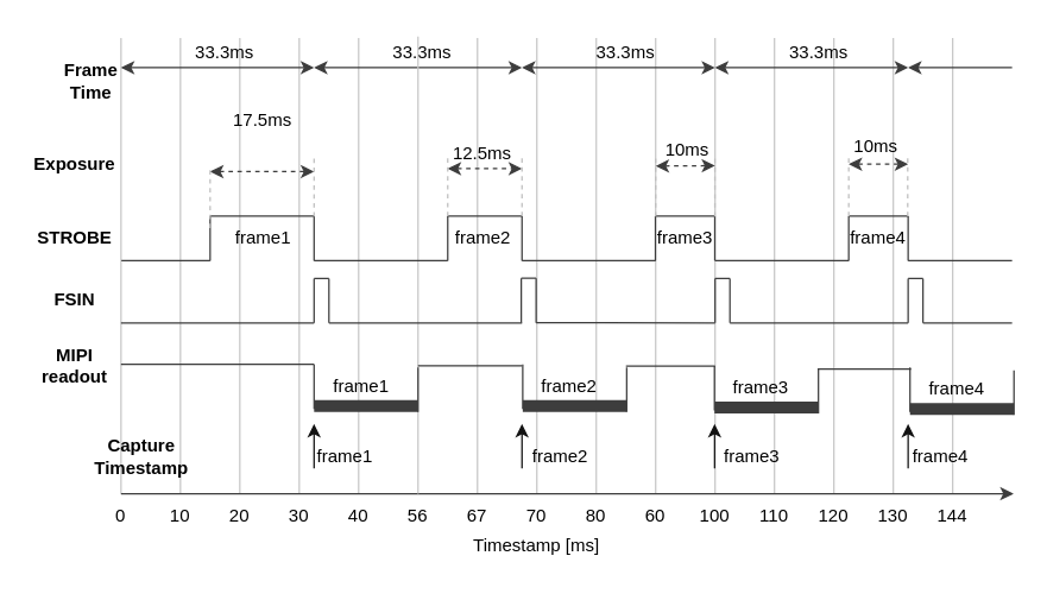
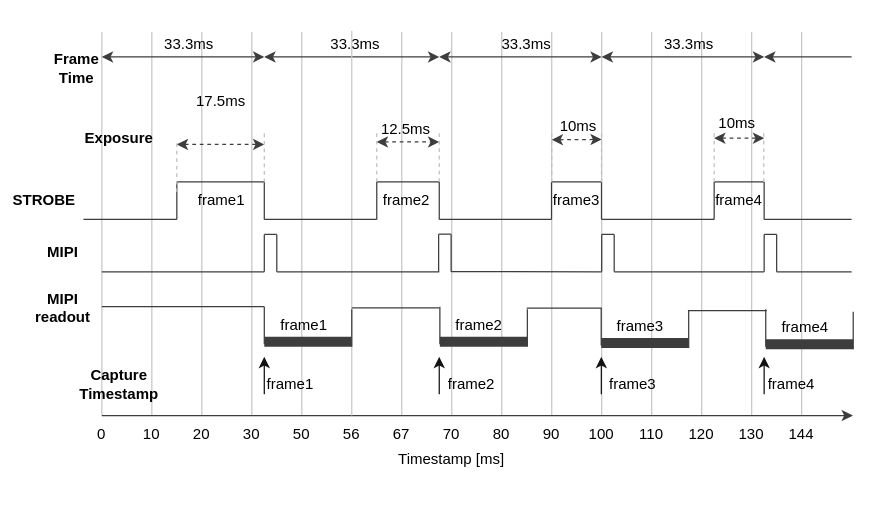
- <mxCell id="43" value="Exposure" style="text;html=1;strokeColor=none;fillColor=none;align=center;verticalAlign=middle;whiteSpace=wrap;rounded=0;fontStyle=1" parent="1" vertex="1"><mxGeometry x="20" y="95" width="60" height="30" as="geometry" /></mxCell>
+ <mxCell id="43" value="Exposure" style="text;html=1;strokeColor=none;fillColor=none;align=center;verticalAlign=middle;whiteSpace=wrap;rounded=0;fontStyle=1" parent="1" vertex="1"><mxGeometry x="65" y="95" width="60" height="30" as="geometry" /></mxCell>
- <mxCell id="45" value="STROBE" style="text;html=1;strokeColor=none;fillColor=none;align=center;verticalAlign=middle;whiteSpace=wrap;rounded=0;fontStyle=1" parent="1" vertex="1"><mxGeometry x="20" y="145" width="60" height="30" as="geometry" /></mxCell>
+ <mxCell id="45" value="STROBE" style="text;html=1;strokeColor=none;fillColor=none;align=center;verticalAlign=middle;whiteSpace=wrap;rounded=0;fontStyle=1" parent="1" vertex="1"><mxGeometry x="5" y="145" width="60" height="30" as="geometry" /></mxCell>
- <mxCell id="81" value="FSIN" style="text;html=1;strokeColor=none;fillColor=none;align=center;verticalAlign=middle;whiteSpace=wrap;rounded=0;fontStyle=1" parent="1" vertex="1"><mxGeometry x="20" y="187" width="60" height="30" as="geometry" /></mxCell>
+ <mxCell id="81" value="MIPI" style="text;html=1;strokeColor=none;fillColor=none;align=center;verticalAlign=middle;whiteSpace=wrap;rounded=0;fontStyle=1" parent="1" vertex="1"><mxGeometry x="20" y="187" width="60" height="30" as="geometry" /></mxCell>
- <mxCell id="21" value="40" style="text;html=1;strokeColor=none;fillColor=none;align=center;verticalAlign=middle;whiteSpace=wrap;rounded=0;" parent="1" vertex="1"><mxGeometry x="211" y="332" width="60" height="30" as="geometry" /></mxCell>
+ <mxCell id="21" value="50" style="text;html=1;strokeColor=none;fillColor=none;align=center;verticalAlign=middle;whiteSpace=wrap;rounded=0;" parent="1" vertex="1"><mxGeometry x="211" y="332" width="60" height="30" as="geometry" /></mxCell>
- <mxCell id="26" value="60" style="text;html=1;strokeColor=none;fillColor=none;align=center;verticalAlign=middle;whiteSpace=wrap;rounded=0;" parent="1" vertex="1"><mxGeometry x="411" y="332" width="60" height="30" as="geometry" /></mxCell>
+ <mxCell id="26" value="90" style="text;html=1;strokeColor=none;fillColor=none;align=center;verticalAlign=middle;whiteSpace=wrap;rounded=0;" parent="1" vertex="1"><mxGeometry x="411" y="332" width="60" height="30" as="geometry" /></mxCell>
